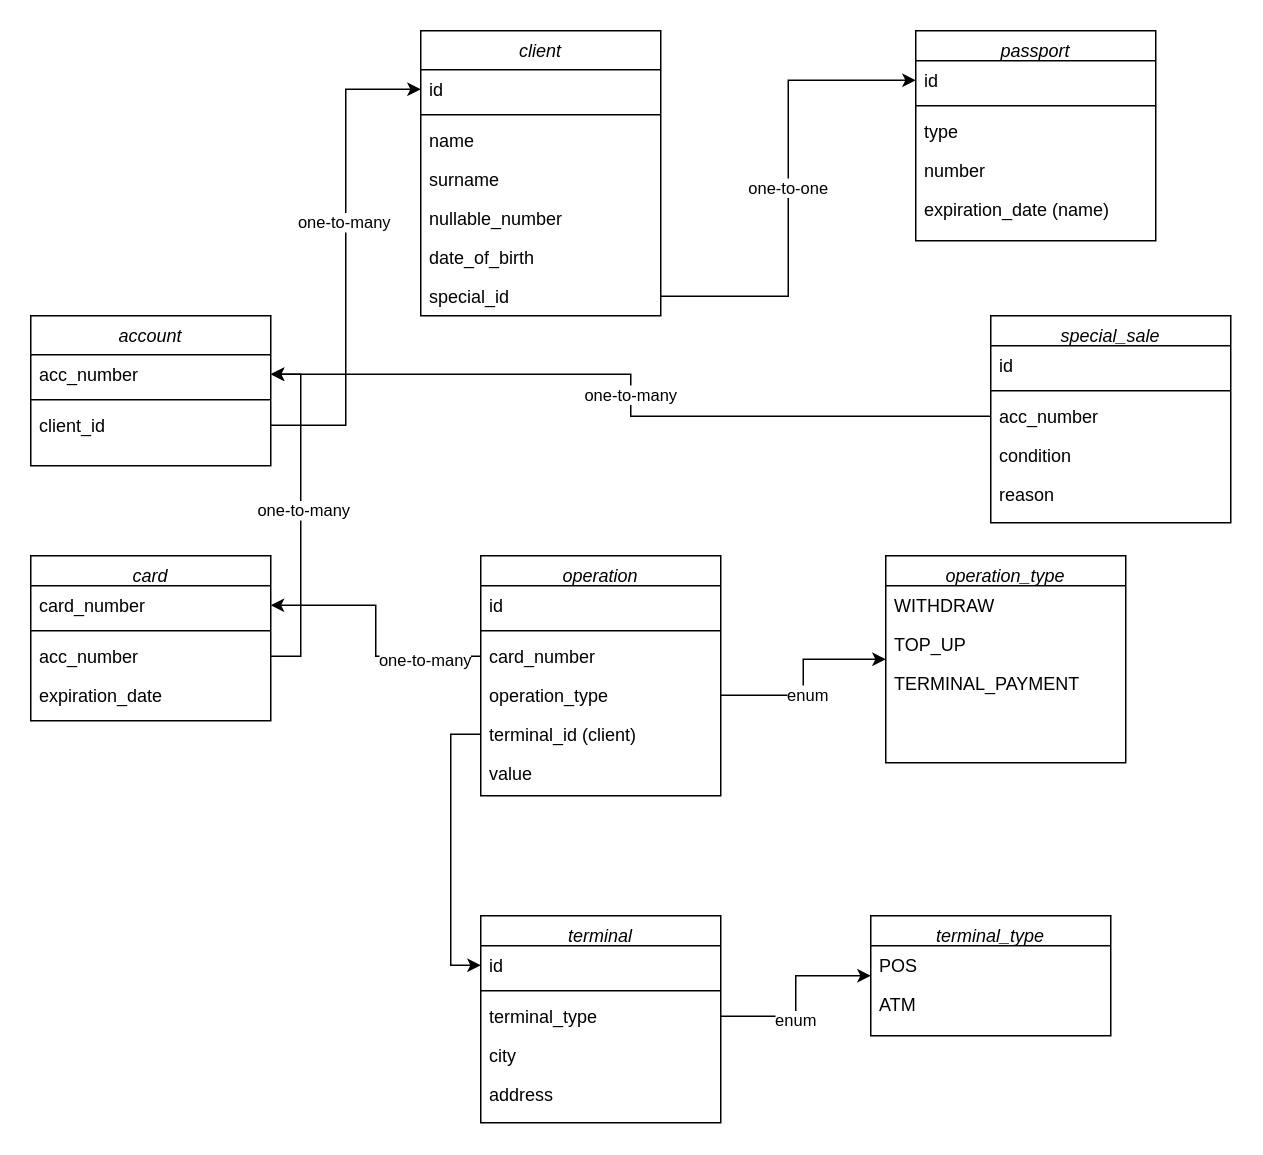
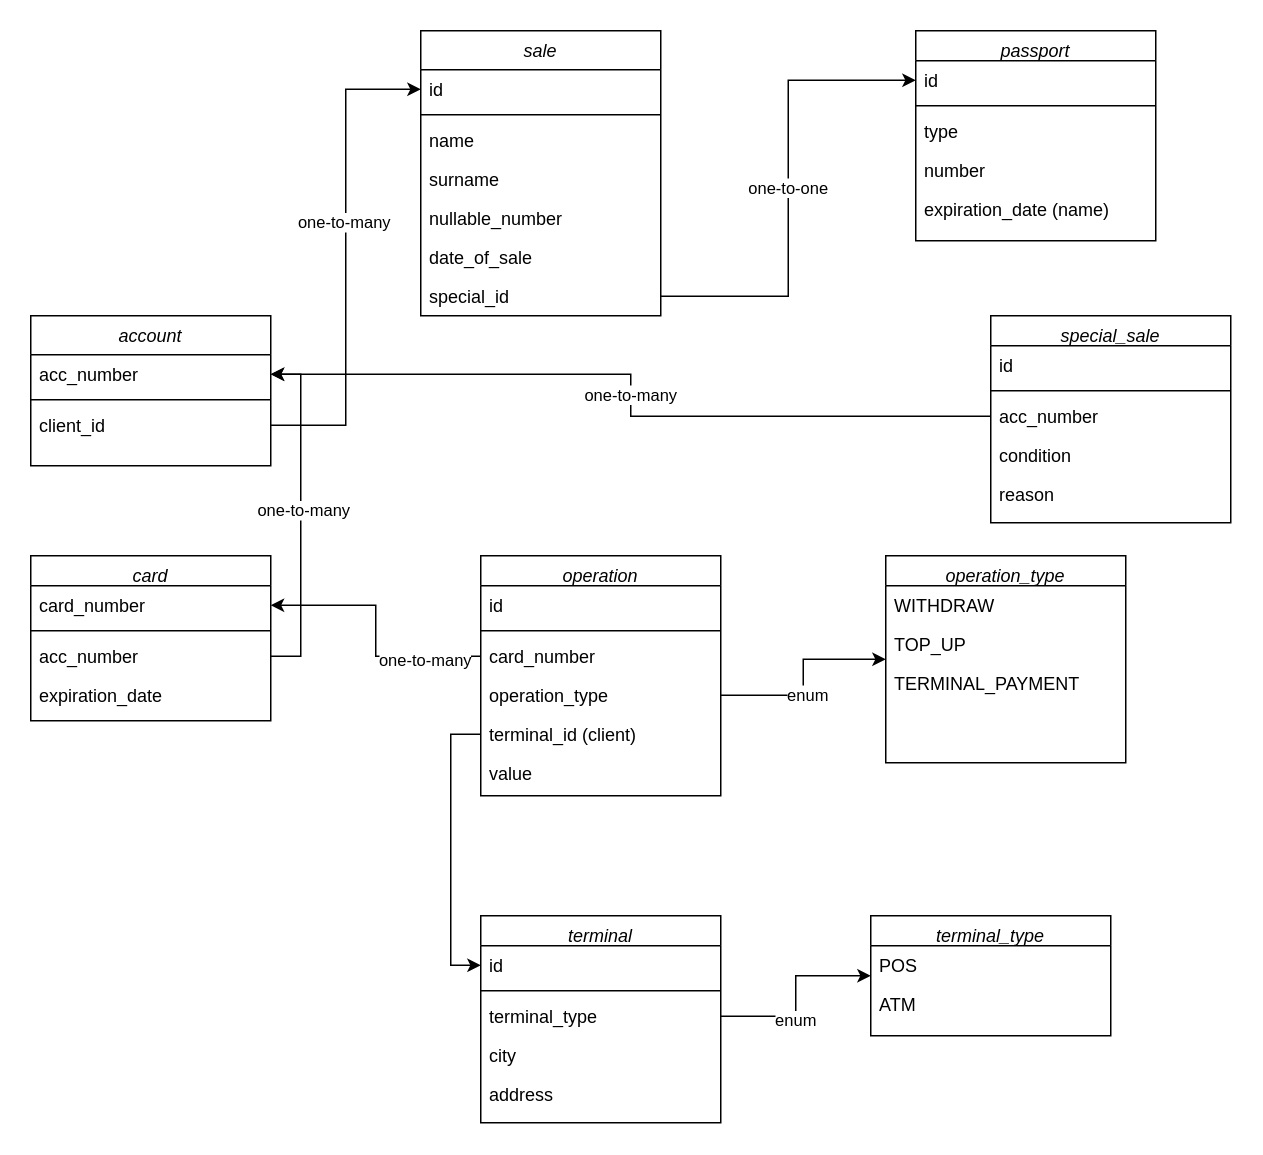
- <mxCell id="2" value="client" style="swimlane;fontStyle=2;align=center;verticalAlign=top;childLayout=stackLayout;horizontal=1;startSize=26;horizontalStack=0;resizeParent=1;resizeLast=0;collapsible=1;marginBottom=0;rounded=0;shadow=0;strokeWidth=1;" parent="1" vertex="1"><mxGeometry x="280" y="20" width="160" height="190" as="geometry"><mxRectangle x="230" y="140" width="160" height="26" as="alternateBounds" /></mxGeometry></mxCell>
+ <mxCell id="2" value="sale" style="swimlane;fontStyle=2;align=center;verticalAlign=top;childLayout=stackLayout;horizontal=1;startSize=26;horizontalStack=0;resizeParent=1;resizeLast=0;collapsible=1;marginBottom=0;rounded=0;shadow=0;strokeWidth=1;" parent="1" vertex="1"><mxGeometry x="280" y="20" width="160" height="190" as="geometry"><mxRectangle x="230" y="140" width="160" height="26" as="alternateBounds" /></mxGeometry></mxCell>
- <mxCell id="8" value="date_of_birth" style="text;align=left;verticalAlign=top;spacingLeft=4;spacingRight=4;overflow=hidden;rotatable=0;points=[[0,0.5],[1,0.5]];portConstraint=eastwest;rounded=0;shadow=0;html=0;" vertex="1" parent="2"><mxGeometry y="138" width="160" height="26" as="geometry" /></mxCell>
+ <mxCell id="8" value="date_of_sale" style="text;align=left;verticalAlign=top;spacingLeft=4;spacingRight=4;overflow=hidden;rotatable=0;points=[[0,0.5],[1,0.5]];portConstraint=eastwest;rounded=0;shadow=0;html=0;" vertex="1" parent="2"><mxGeometry y="138" width="160" height="26" as="geometry" /></mxCell>
